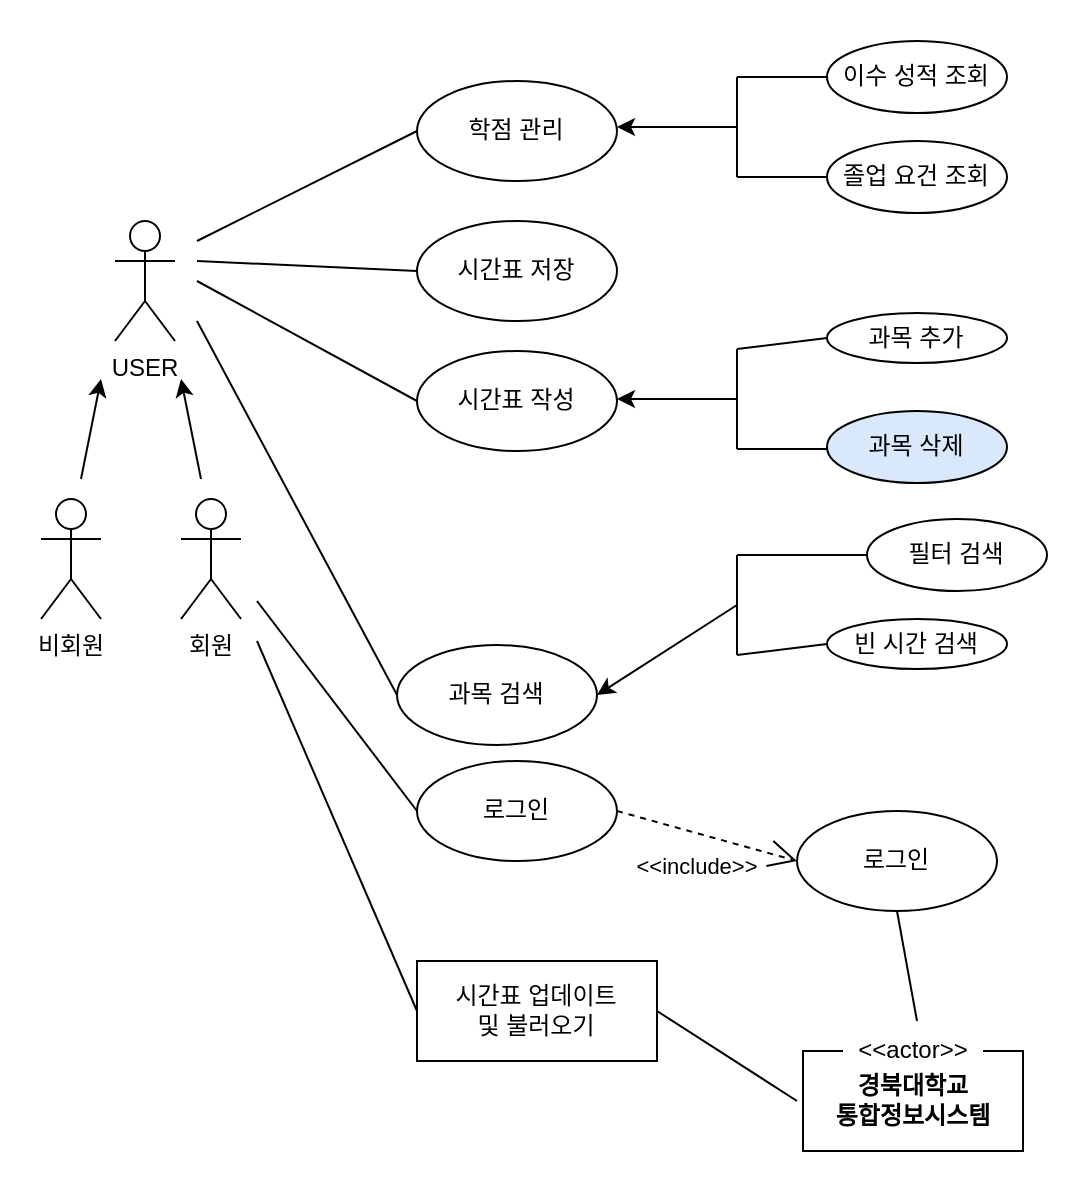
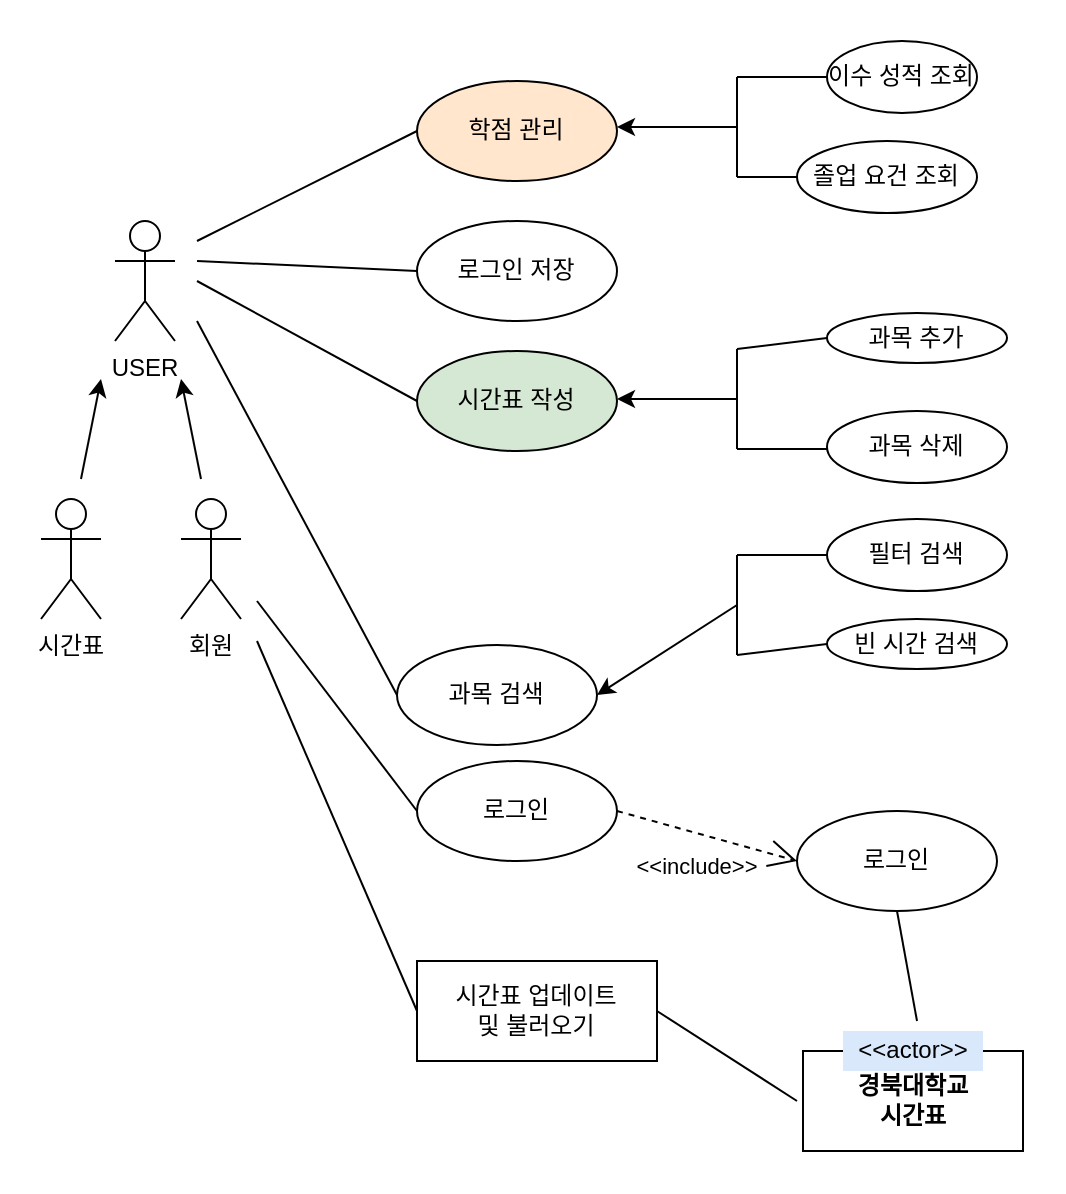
- <mxCell id="19" value="이수 성적 조회&lt;br&gt;" style="ellipse;whiteSpace=wrap;html=1;" vertex="1" parent="1"><mxGeometry x="413" y="20" width="90" height="36" as="geometry" /></mxCell>
+ <mxCell id="19" value="이수 성적 조회&lt;br&gt;" style="ellipse;whiteSpace=wrap;html=1;" vertex="1" parent="1"><mxGeometry x="413" y="20" width="75" height="36" as="geometry" /></mxCell>
- <mxCell id="16" value="학점 관리&lt;br&gt;" style="ellipse;whiteSpace=wrap;html=1;" vertex="1" parent="1"><mxGeometry x="208" y="40" width="100" height="50" as="geometry" /></mxCell>
+ <mxCell id="16" value="학점 관리&lt;br&gt;" style="ellipse;whiteSpace=wrap;html=1;fillColor=#ffe6cc;" vertex="1" parent="1"><mxGeometry x="208" y="40" width="100" height="50" as="geometry" /></mxCell>
- <mxCell id="21" value="졸업 요건 조회" style="ellipse;whiteSpace=wrap;html=1;" vertex="1" parent="1"><mxGeometry x="413" y="70" width="90" height="36" as="geometry" /></mxCell>
+ <mxCell id="21" value="졸업 요건 조회" style="ellipse;whiteSpace=wrap;html=1;" vertex="1" parent="1"><mxGeometry x="398" y="70" width="90" height="36" as="geometry" /></mxCell>
- <mxCell id="7" value="시간표 저장&lt;br&gt;" style="ellipse;whiteSpace=wrap;html=1;" vertex="1" parent="1"><mxGeometry x="208" y="110" width="100" height="50" as="geometry" /></mxCell>
+ <mxCell id="7" value="로그인 저장&lt;br&gt;" style="ellipse;whiteSpace=wrap;html=1;" vertex="1" parent="1"><mxGeometry x="208" y="110" width="100" height="50" as="geometry" /></mxCell>
- <mxCell id="8" value="시간표 작성&lt;br&gt;" style="ellipse;whiteSpace=wrap;html=1;" vertex="1" parent="1"><mxGeometry x="208" y="175" width="100" height="50" as="geometry" /></mxCell>
+ <mxCell id="8" value="시간표 작성&lt;br&gt;" style="ellipse;whiteSpace=wrap;html=1;fillColor=#d5e8d4;" vertex="1" parent="1"><mxGeometry x="208" y="175" width="100" height="50" as="geometry" /></mxCell>
- <mxCell id="31" value="과목 삭제" style="ellipse;whiteSpace=wrap;html=1;fillColor=#dae8fc;" vertex="1" parent="1"><mxGeometry x="413" y="205" width="90" height="36" as="geometry" /></mxCell>
+ <mxCell id="31" value="과목 삭제" style="ellipse;whiteSpace=wrap;html=1;" vertex="1" parent="1"><mxGeometry x="413" y="205" width="90" height="36" as="geometry" /></mxCell>
- <mxCell id="12" value="필터 검색" style="ellipse;whiteSpace=wrap;html=1;" vertex="1" parent="1"><mxGeometry x="433" y="259" width="90" height="36" as="geometry" /></mxCell>
+ <mxCell id="12" value="필터 검색" style="ellipse;whiteSpace=wrap;html=1;" vertex="1" parent="1"><mxGeometry x="413" y="259" width="90" height="36" as="geometry" /></mxCell>
- <mxCell id="2" value="비회원&lt;br&gt;" style="shape=umlActor;verticalLabelPosition=bottom;labelBackgroundColor=#ffffff;verticalAlign=top;html=1;outlineConnect=0;" vertex="1" parent="1"><mxGeometry x="20" y="249" width="30" height="60" as="geometry" /></mxCell>
+ <mxCell id="2" value="시간표&lt;br&gt;" style="shape=umlActor;verticalLabelPosition=bottom;labelBackgroundColor=#ffffff;verticalAlign=top;html=1;outlineConnect=0;" vertex="1" parent="1"><mxGeometry x="20" y="249" width="30" height="60" as="geometry" /></mxCell>
- <mxCell id="41" value="&amp;lt;&amp;lt;actor&amp;gt;&amp;gt;" style="html=1;strokeColor=none;" vertex="1" parent="39"><mxGeometry x="20" width="70" height="20" as="geometry" /></mxCell>
+ <mxCell id="41" value="&amp;lt;&amp;lt;actor&amp;gt;&amp;gt;" style="html=1;strokeColor=none;fillColor=#dae8fc;" vertex="1" parent="39"><mxGeometry x="20" width="70" height="20" as="geometry" /></mxCell>
- <mxCell id="40" value="&lt;b&gt;경북대학교&lt;br&gt;통합정보시스템&lt;/b&gt;&lt;br&gt;" style="html=1;" vertex="1" parent="39"><mxGeometry y="10" width="110" height="50" as="geometry" /></mxCell>
+ <mxCell id="40" value="&lt;b&gt;경북대학교&lt;br&gt;시간표&lt;/b&gt;&lt;br&gt;" style="html=1;" vertex="1" parent="39"><mxGeometry y="10" width="110" height="50" as="geometry" /></mxCell>
